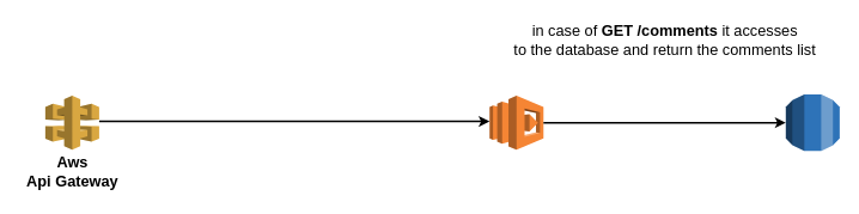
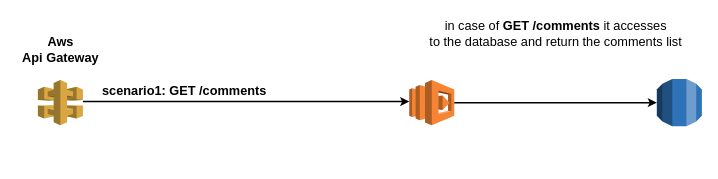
+ <mxCell id="6" value="&lt;b&gt;scenario1: GET /comments&lt;/b&gt;" style="text;html=1;align=center;verticalAlign=middle;resizable=0;points=[];autosize=1;fontSize=17;" vertex="1" parent="1"><mxGeometry x="130" y="106" width="230" height="30" as="geometry" /></mxCell>
- <mxCell id="5" value="Aws &lt;br&gt;Api Gateway" style="text;html=1;align=center;verticalAlign=middle;resizable=0;points=[];autosize=1;fontSize=17;fontStyle=1" vertex="1" parent="1"><mxGeometry x="20" y="166" width="120" height="50" as="geometry" /></mxCell>
+ <mxCell id="5" value="Aws &lt;br&gt;Api Gateway" style="text;html=1;align=center;verticalAlign=middle;resizable=0;points=[];autosize=1;fontSize=17;fontStyle=1" vertex="1" parent="1"><mxGeometry x="20" y="41" width="120" height="50" as="geometry" /></mxCell>
